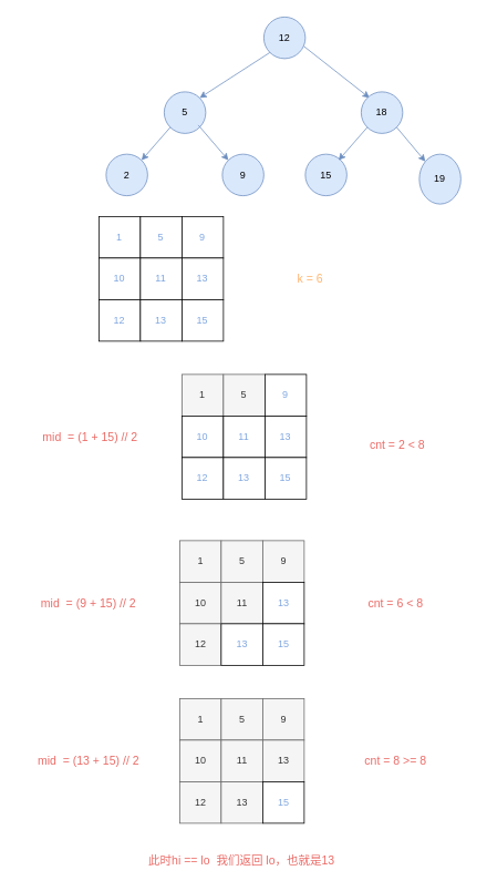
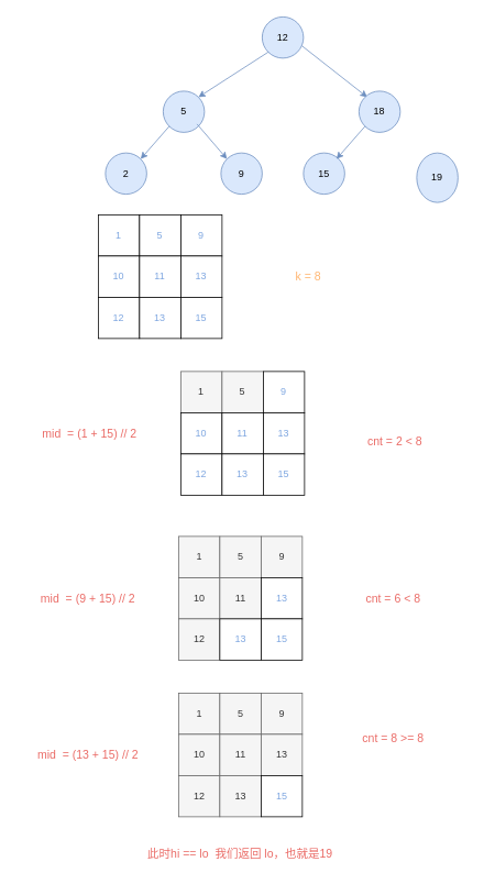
- <mxCell id="14" value="" style="endArrow=classic;html=1;exitX=1;exitY=1;exitDx=0;exitDy=0;fillColor=#dae8fc;strokeColor=#6c8ebf;" edge="1" parent="1" source="10" target="12"><mxGeometry width="50" height="50" relative="1" as="geometry"><mxPoint x="235.32" y="70" as="sourcePoint" /><mxPoint x="271.642" y="112.322" as="targetPoint" /></mxGeometry></mxCell>
- <mxCell id="24" value="k = 6" style="text;html=1;strokeColor=none;fillColor=none;align=center;verticalAlign=middle;whiteSpace=wrap;rounded=0;fontSize=14;fontColor=#FFB570;" vertex="1" parent="1"><mxGeometry x="353.34" y="325" width="40" height="20" as="geometry" /></mxCell>
+ <mxCell id="24" value="k = 8" style="text;html=1;strokeColor=none;fillColor=none;align=center;verticalAlign=middle;whiteSpace=wrap;rounded=0;fontSize=14;fontColor=#FFB570;" vertex="1" parent="1"><mxGeometry x="353.34" y="325" width="40" height="20" as="geometry" /></mxCell>
- <mxCell id="57" value="cnt = 8 &amp;gt;= 8" style="text;html=1;strokeColor=none;fillColor=none;align=center;verticalAlign=middle;whiteSpace=wrap;rounded=0;fontSize=14;fontColor=#EA6B66;" vertex="1" parent="1"><mxGeometry x="390.66" y="900" width="170" height="30" as="geometry" /></mxCell>
+ <mxCell id="57" value="cnt = 8 &amp;gt;= 8" style="text;html=1;strokeColor=none;fillColor=none;align=center;verticalAlign=middle;whiteSpace=wrap;rounded=0;fontSize=14;fontColor=#EA6B66;" vertex="1" parent="1"><mxGeometry x="390.66" y="880" width="170" height="30" as="geometry" /></mxCell>
- <mxCell id="58" value="此时hi == lo&amp;nbsp; 我们返回 lo，也就是13" style="text;html=1;strokeColor=none;fillColor=none;align=center;verticalAlign=middle;whiteSpace=wrap;rounded=0;fontSize=14;fontColor=#EA6B66;" vertex="1" parent="1"><mxGeometry x="174.99" y="1020" width="231.34" height="30" as="geometry" /></mxCell>
+ <mxCell id="58" value="此时hi == lo&amp;nbsp; 我们返回 lo，也就是19" style="text;html=1;strokeColor=none;fillColor=none;align=center;verticalAlign=middle;whiteSpace=wrap;rounded=0;fontSize=14;fontColor=#EA6B66;" vertex="1" parent="1"><mxGeometry x="174.99" y="1020" width="231.34" height="30" as="geometry" /></mxCell>
